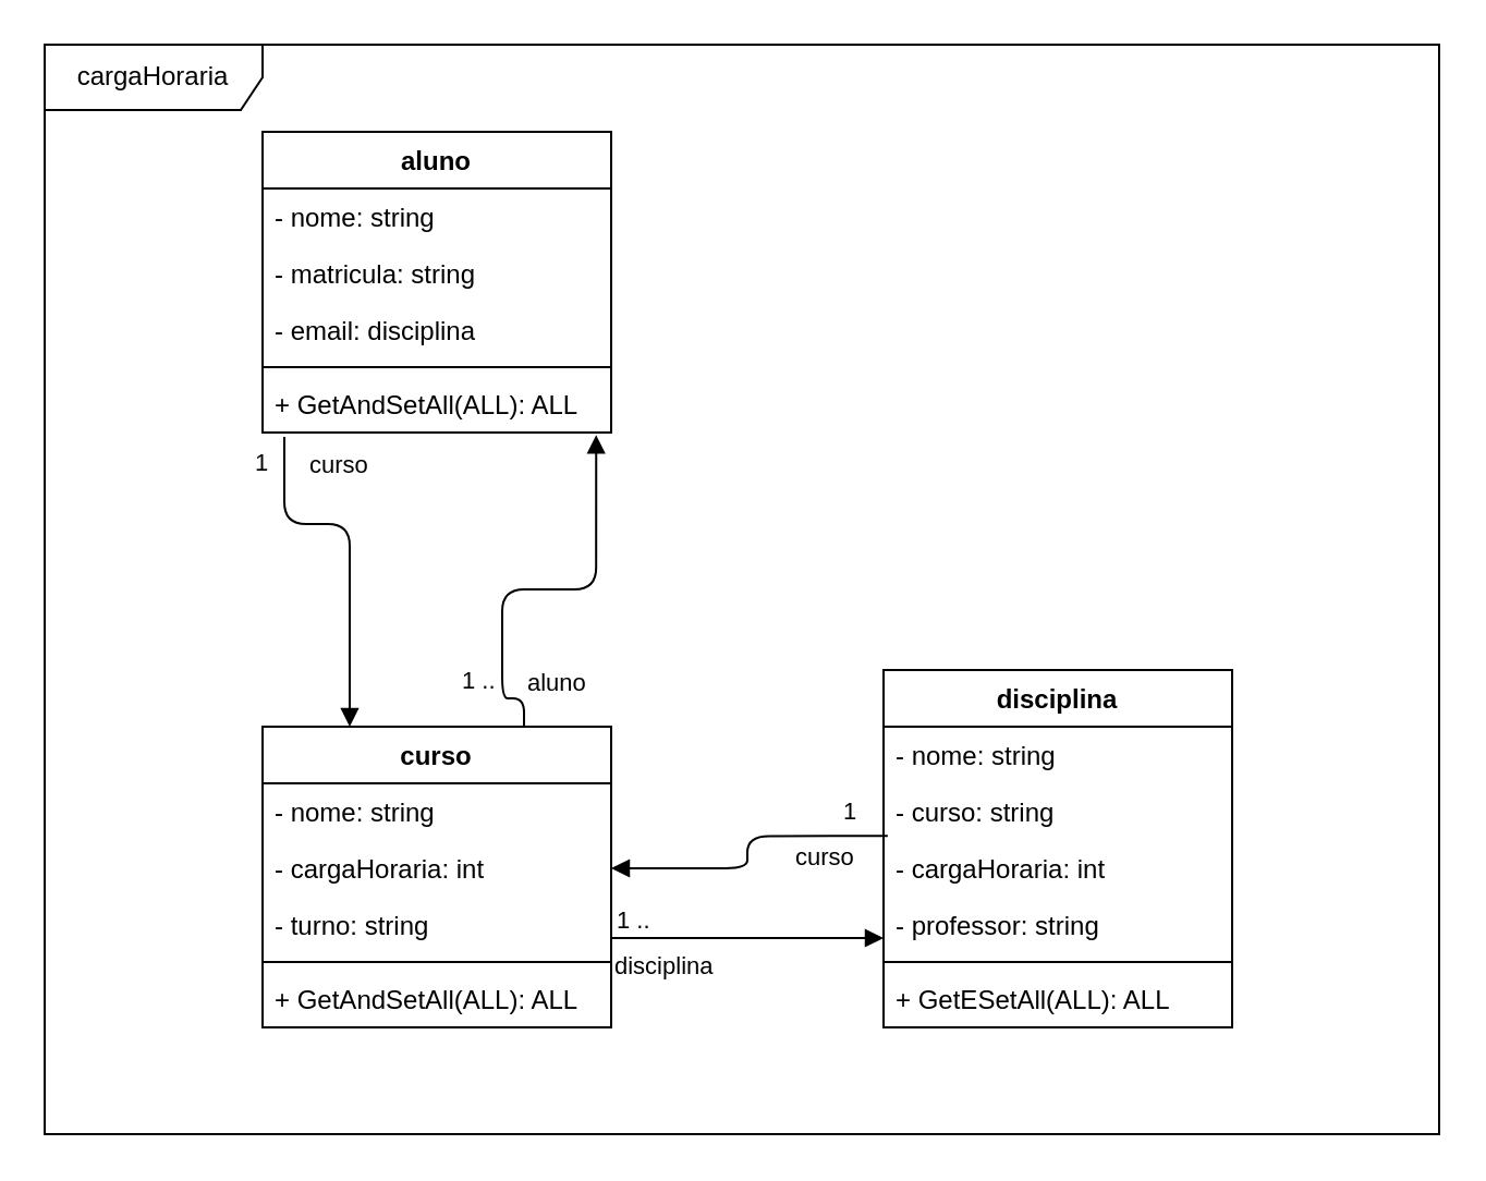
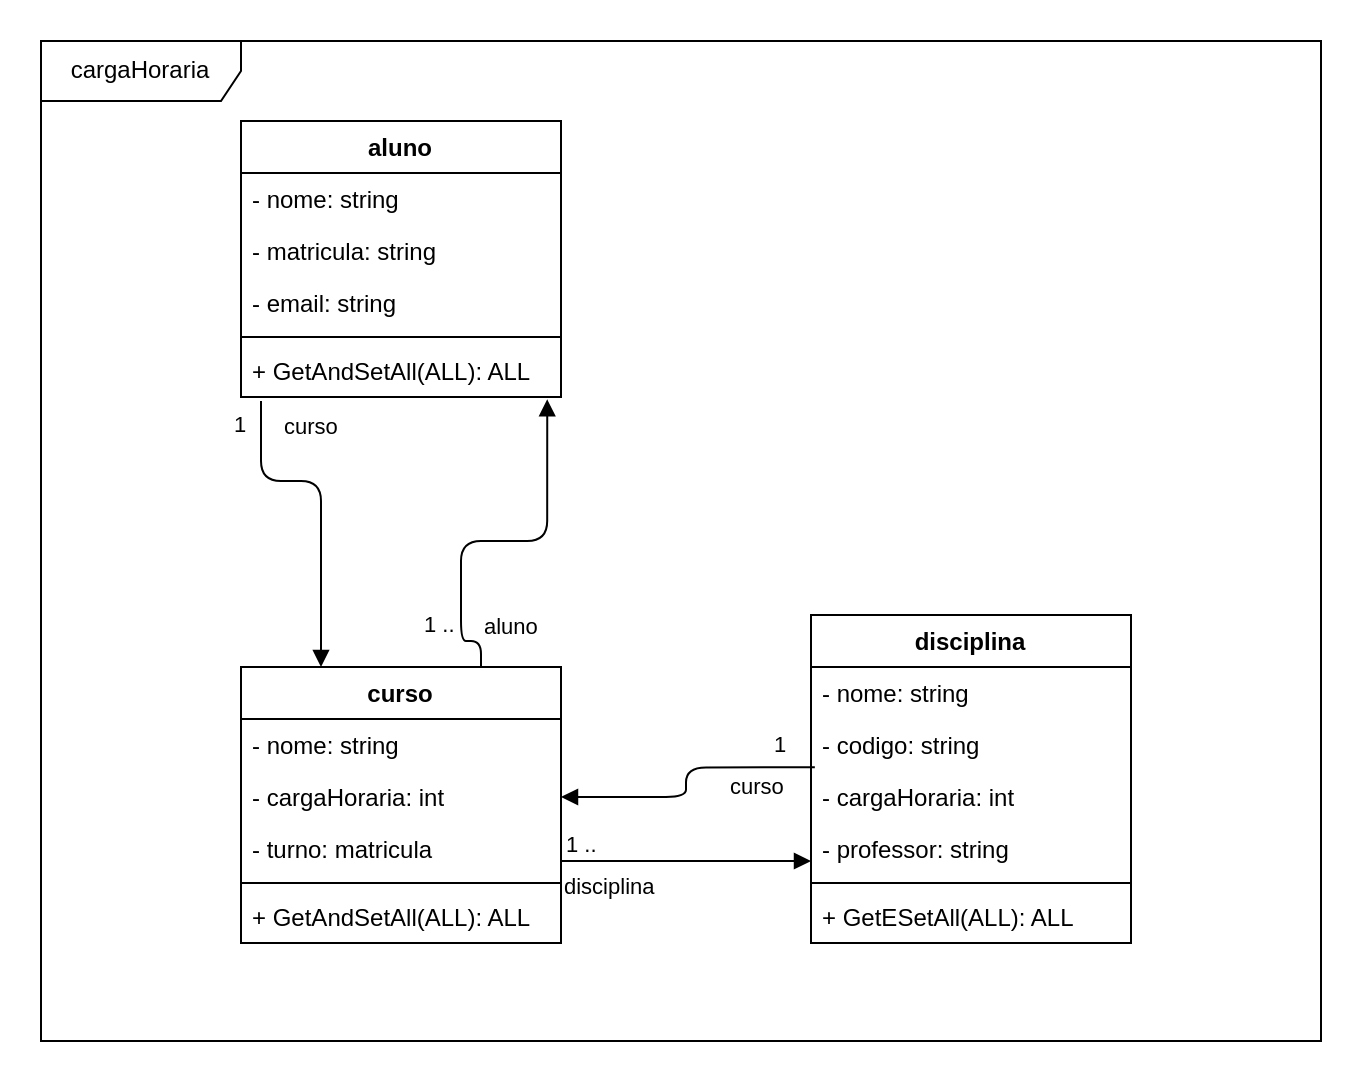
- <mxCell id="6" value="- email: disciplina" style="text;strokeColor=none;fillColor=none;align=left;verticalAlign=top;spacingLeft=4;spacingRight=4;overflow=hidden;rotatable=0;points=[[0,0.5],[1,0.5]];portConstraint=eastwest;" parent="3" vertex="1"><mxGeometry y="78" width="160" height="26" as="geometry" /></mxCell>
+ <mxCell id="6" value="- email: string" style="text;strokeColor=none;fillColor=none;align=left;verticalAlign=top;spacingLeft=4;spacingRight=4;overflow=hidden;rotatable=0;points=[[0,0.5],[1,0.5]];portConstraint=eastwest;" parent="3" vertex="1"><mxGeometry y="78" width="160" height="26" as="geometry" /></mxCell>
- <mxCell id="11" value="- curso: string" style="text;strokeColor=none;fillColor=none;align=left;verticalAlign=top;spacingLeft=4;spacingRight=4;overflow=hidden;rotatable=0;points=[[0,0.5],[1,0.5]];portConstraint=eastwest;" parent="9" vertex="1"><mxGeometry y="52" width="160" height="26" as="geometry" /></mxCell>
+ <mxCell id="11" value="- codigo: string" style="text;strokeColor=none;fillColor=none;align=left;verticalAlign=top;spacingLeft=4;spacingRight=4;overflow=hidden;rotatable=0;points=[[0,0.5],[1,0.5]];portConstraint=eastwest;" parent="9" vertex="1"><mxGeometry y="52" width="160" height="26" as="geometry" /></mxCell>
- <mxCell id="19" value="- turno: string" style="text;strokeColor=none;fillColor=none;align=left;verticalAlign=top;spacingLeft=4;spacingRight=4;overflow=hidden;rotatable=0;points=[[0,0.5],[1,0.5]];portConstraint=eastwest;" parent="16" vertex="1"><mxGeometry y="78" width="160" height="26" as="geometry" /></mxCell>
+ <mxCell id="19" value="- turno: matricula" style="text;strokeColor=none;fillColor=none;align=left;verticalAlign=top;spacingLeft=4;spacingRight=4;overflow=hidden;rotatable=0;points=[[0,0.5],[1,0.5]];portConstraint=eastwest;" parent="16" vertex="1"><mxGeometry y="78" width="160" height="26" as="geometry" /></mxCell>
